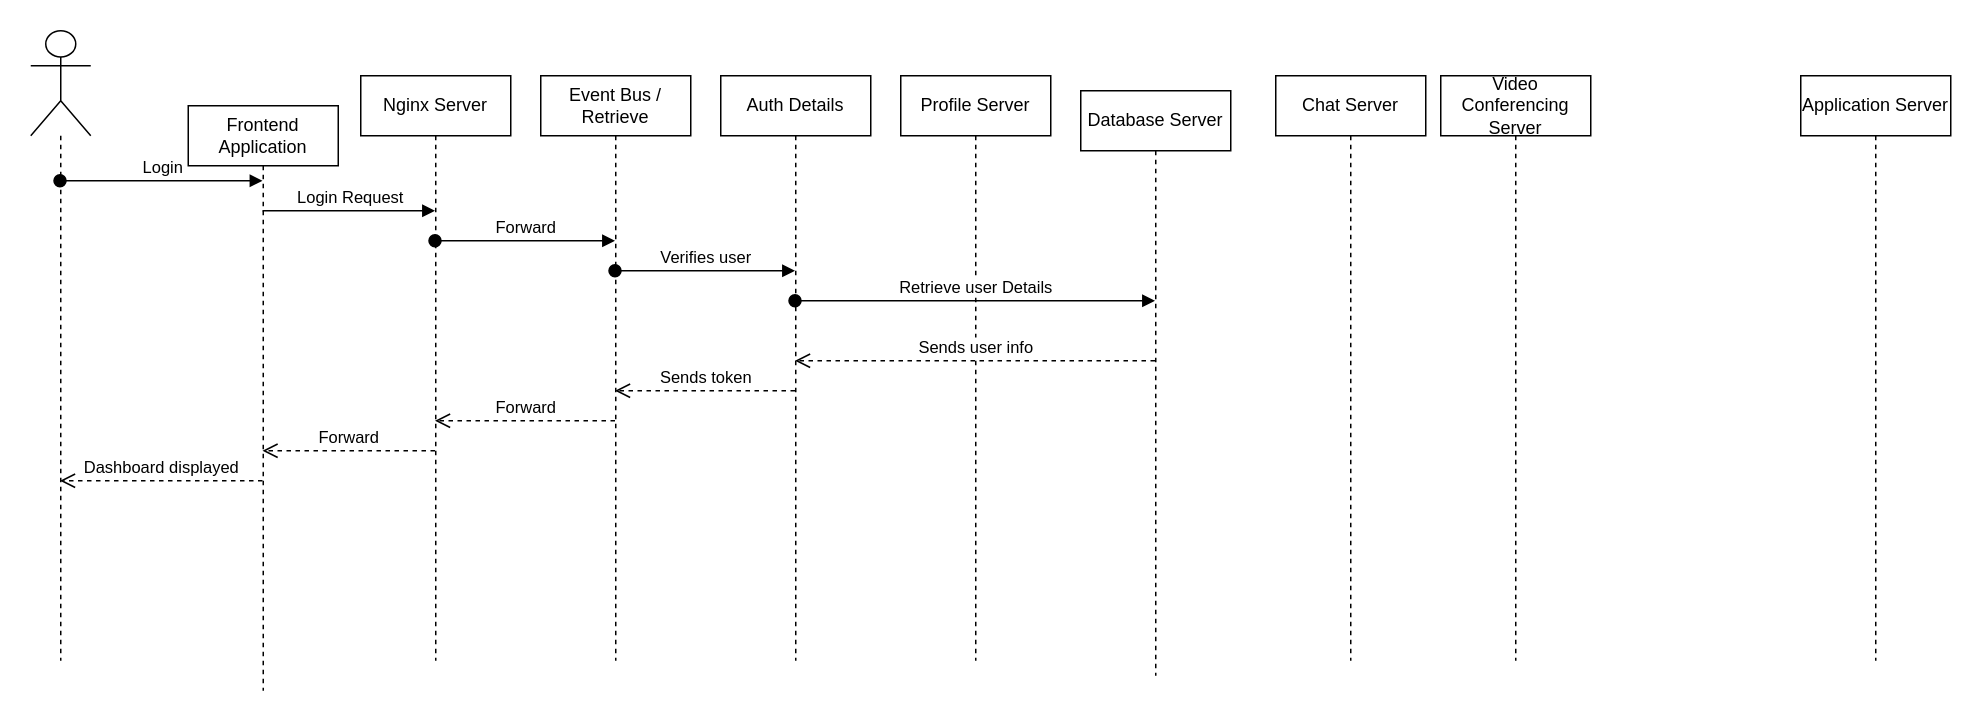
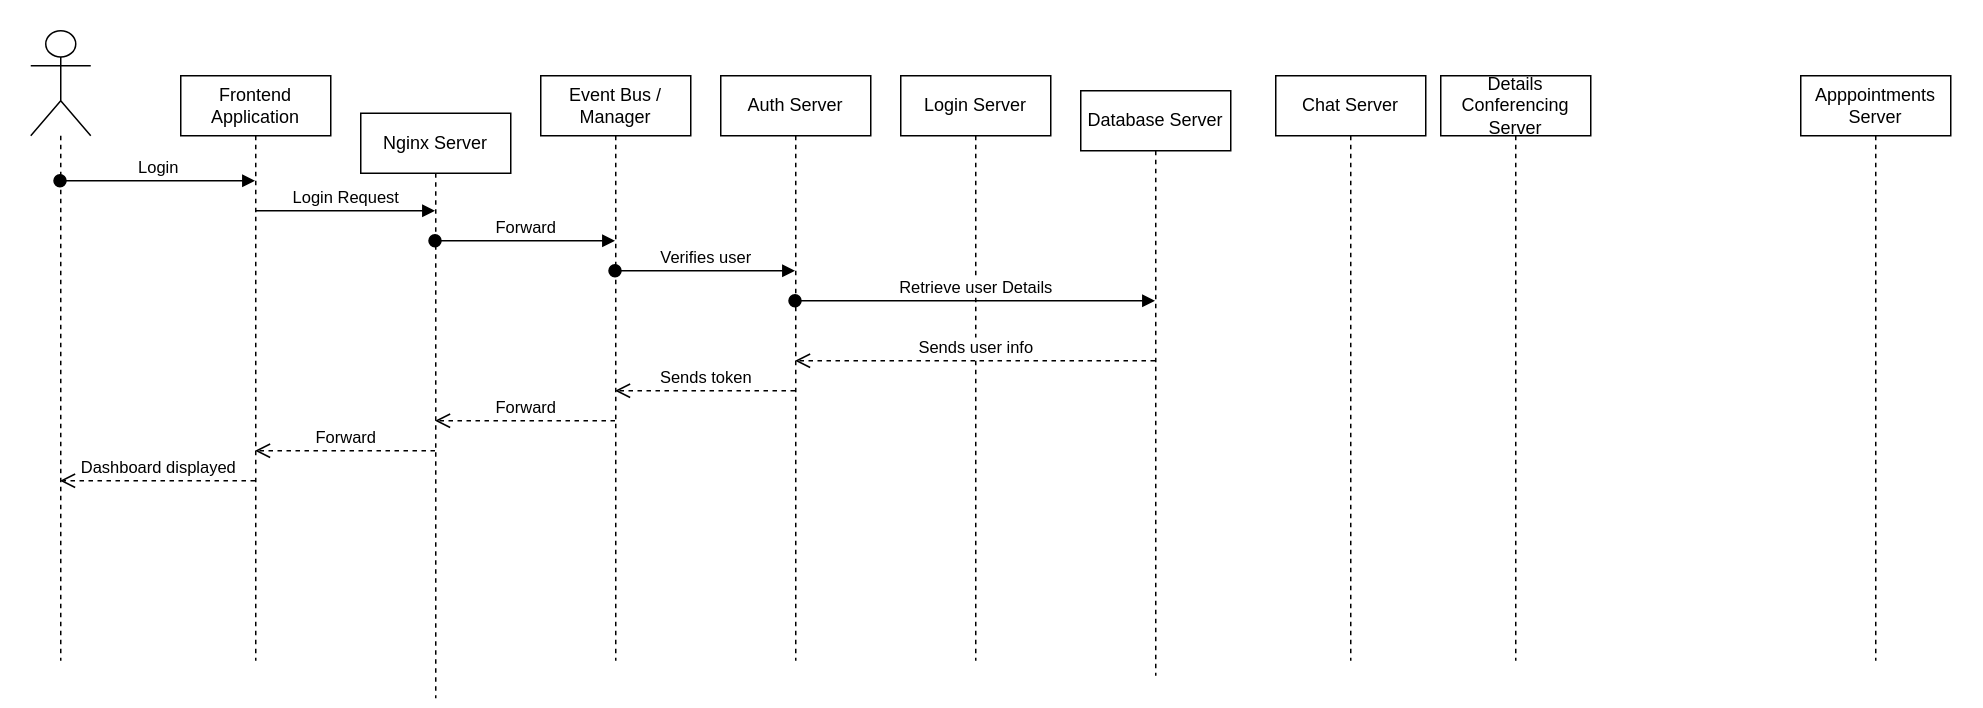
- <mxCell id="10" value="Event Bus / Retrieve" style="shape=umlLifeline;perimeter=lifelinePerimeter;whiteSpace=wrap;html=1;container=1;collapsible=0;recursiveResize=0;outlineConnect=0;" vertex="1" parent="1"><mxGeometry x="360" y="50" width="100" height="390" as="geometry" /></mxCell>
+ <mxCell id="10" value="Event Bus / Manager" style="shape=umlLifeline;perimeter=lifelinePerimeter;whiteSpace=wrap;html=1;container=1;collapsible=0;recursiveResize=0;outlineConnect=0;" vertex="1" parent="1"><mxGeometry x="360" y="50" width="100" height="390" as="geometry" /></mxCell>
- <mxCell id="8" value="Auth Details" style="shape=umlLifeline;perimeter=lifelinePerimeter;whiteSpace=wrap;html=1;container=1;collapsible=0;recursiveResize=0;outlineConnect=0;" vertex="1" parent="1"><mxGeometry x="480" y="50" width="100" height="390" as="geometry" /></mxCell>
+ <mxCell id="8" value="Auth Server" style="shape=umlLifeline;perimeter=lifelinePerimeter;whiteSpace=wrap;html=1;container=1;collapsible=0;recursiveResize=0;outlineConnect=0;" vertex="1" parent="1"><mxGeometry x="480" y="50" width="100" height="390" as="geometry" /></mxCell>
- <mxCell id="7" value="Profile Server" style="shape=umlLifeline;perimeter=lifelinePerimeter;whiteSpace=wrap;html=1;container=1;collapsible=0;recursiveResize=0;outlineConnect=0;" vertex="1" parent="1"><mxGeometry x="600" y="50" width="100" height="390" as="geometry" /></mxCell>
+ <mxCell id="7" value="Login Server" style="shape=umlLifeline;perimeter=lifelinePerimeter;whiteSpace=wrap;html=1;container=1;collapsible=0;recursiveResize=0;outlineConnect=0;" vertex="1" parent="1"><mxGeometry x="600" y="50" width="100" height="390" as="geometry" /></mxCell>
- <mxCell id="5" value="Video Conferencing Server" style="shape=umlLifeline;perimeter=lifelinePerimeter;whiteSpace=wrap;html=1;container=1;collapsible=0;recursiveResize=0;outlineConnect=0;" vertex="1" parent="1"><mxGeometry x="960" y="50" width="100" height="390" as="geometry" /></mxCell>
+ <mxCell id="5" value="Details Conferencing Server" style="shape=umlLifeline;perimeter=lifelinePerimeter;whiteSpace=wrap;html=1;container=1;collapsible=0;recursiveResize=0;outlineConnect=0;" vertex="1" parent="1"><mxGeometry x="960" y="50" width="100" height="390" as="geometry" /></mxCell>
- <mxCell id="4" value="Application Server" style="shape=umlLifeline;perimeter=lifelinePerimeter;whiteSpace=wrap;html=1;container=1;collapsible=0;recursiveResize=0;outlineConnect=0;" vertex="1" parent="1"><mxGeometry x="1200" y="50" width="100" height="390" as="geometry" /></mxCell>
+ <mxCell id="4" value="Apppointments Server" style="shape=umlLifeline;perimeter=lifelinePerimeter;whiteSpace=wrap;html=1;container=1;collapsible=0;recursiveResize=0;outlineConnect=0;" vertex="1" parent="1"><mxGeometry x="1200" y="50" width="100" height="390" as="geometry" /></mxCell>
- <mxCell id="3" value="Nginx Server" style="shape=umlLifeline;perimeter=lifelinePerimeter;whiteSpace=wrap;html=1;container=1;collapsible=0;recursiveResize=0;outlineConnect=0;" vertex="1" parent="1"><mxGeometry x="240" y="50" width="100" height="390" as="geometry" /></mxCell>
+ <mxCell id="3" value="Nginx Server" style="shape=umlLifeline;perimeter=lifelinePerimeter;whiteSpace=wrap;html=1;container=1;collapsible=0;recursiveResize=0;outlineConnect=0;" vertex="1" parent="1"><mxGeometry x="240" y="75" width="100" height="390" as="geometry" /></mxCell>
- <mxCell id="18" value="Frontend Application" style="shape=umlLifeline;perimeter=lifelinePerimeter;whiteSpace=wrap;html=1;container=1;collapsible=0;recursiveResize=0;outlineConnect=0;" vertex="1" parent="1"><mxGeometry x="125" y="70" width="100" height="390" as="geometry" /></mxCell>
+ <mxCell id="18" value="Frontend Application" style="shape=umlLifeline;perimeter=lifelinePerimeter;whiteSpace=wrap;html=1;container=1;collapsible=0;recursiveResize=0;outlineConnect=0;" vertex="1" parent="1"><mxGeometry y="50" width="100" height="390" as="geometry" x="120" /></mxCell>
